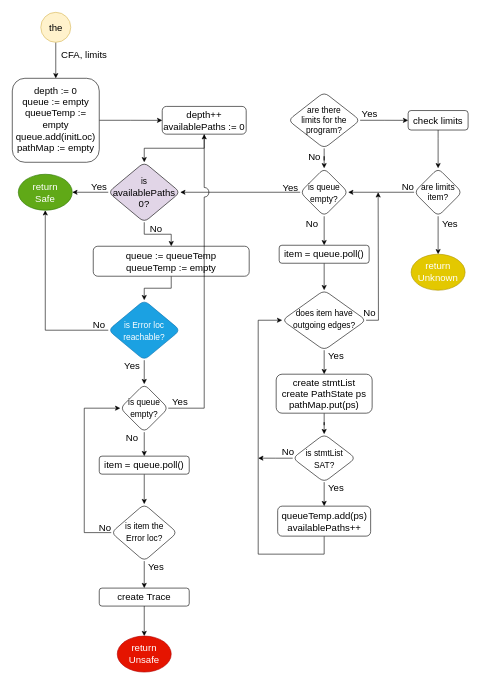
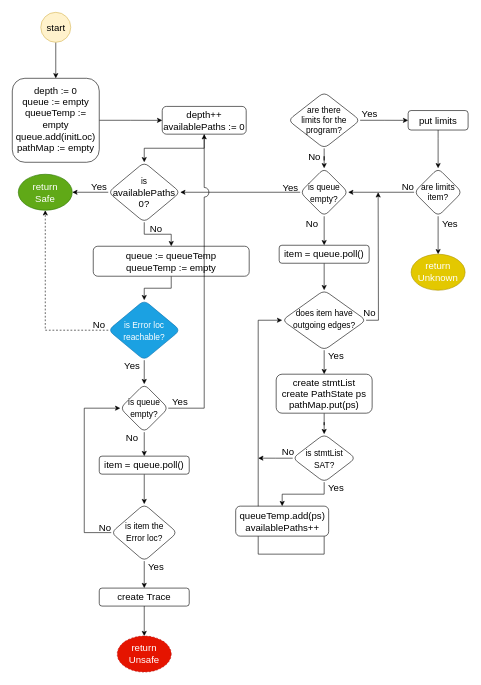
- <mxCell id="69" value="&lt;font style=&quot;font-size: 16px&quot;&gt;the&lt;/font&gt;" style="ellipse;whiteSpace=wrap;html=1;aspect=fixed;fillColor=#fff2cc;strokeColor=#d6b656;" vertex="1" parent="1"><mxGeometry x="67.5" y="20" width="50" height="50" as="geometry" /></mxCell>
+ <mxCell id="69" value="&lt;font style=&quot;font-size: 16px&quot;&gt;start&lt;/font&gt;" style="ellipse;whiteSpace=wrap;html=1;aspect=fixed;fillColor=#fff2cc;strokeColor=#d6b656;" vertex="1" parent="1"><mxGeometry x="67.5" y="20" width="50" height="50" as="geometry" /></mxCell>
- <mxCell id="70" value="&lt;font style=&quot;font-size: 16px&quot;&gt;CFA, limits&lt;br&gt;&lt;/font&gt;" style="text;html=1;strokeColor=none;fillColor=none;align=center;verticalAlign=middle;whiteSpace=wrap;rounded=0;" vertex="1" parent="1"><mxGeometry x="80" y="80" width="120" height="20" as="geometry" /></mxCell>
- <mxCell id="8" value="&lt;font style=&quot;font-size: 16px&quot;&gt;check limits&lt;/font&gt;" style="whiteSpace=wrap;html=1;rounded=1;shadow=0;strokeWidth=1;glass=0;" parent="1" vertex="1"><mxGeometry x="680" y="183.75" width="100" height="32.5" as="geometry" /></mxCell>
+ <mxCell id="8" value="&lt;font style=&quot;font-size: 16px&quot;&gt;put limits&lt;/font&gt;" style="whiteSpace=wrap;html=1;rounded=1;shadow=0;strokeWidth=1;glass=0;" parent="1" vertex="1"><mxGeometry x="680" y="183.75" width="100" height="32.5" as="geometry" /></mxCell>
- <mxCell id="38" value="&lt;span style=&quot;font-size: 14px&quot;&gt;is&lt;br&gt;&lt;/span&gt;availablePaths&lt;br&gt;0?" style="rhombus;whiteSpace=wrap;html=1;rounded=1;shadow=0;glass=0;strokeWidth=1;fillColor=#e1d5e7;fontSize=16;" parent="1" vertex="1"><mxGeometry x="180" y="270" width="120" height="100" as="geometry" /></mxCell>
+ <mxCell id="38" value="&lt;span style=&quot;font-size: 14px&quot;&gt;is&lt;br&gt;&lt;/span&gt;availablePaths&lt;br&gt;0?" style="rhombus;whiteSpace=wrap;html=1;rounded=1;shadow=0;glass=0;strokeWidth=1;fillColor=#FFFFFF;fontSize=16;" parent="1" vertex="1"><mxGeometry x="180" y="270" width="120" height="100" as="geometry" /></mxCell>
- <mxCell id="46" style="edgeStyle=orthogonalEdgeStyle;rounded=0;orthogonalLoop=1;jettySize=auto;html=1;entryX=0.5;entryY=1;entryDx=0;entryDy=0;" edge="1" parent="1" source="47" target="66"><mxGeometry relative="1" as="geometry"><mxPoint x="70" y="338.5" as="targetPoint" /></mxGeometry></mxCell>
+ <mxCell id="46" style="edgeStyle=orthogonalEdgeStyle;rounded=0;orthogonalLoop=1;jettySize=auto;html=1;entryX=0.5;entryY=1;entryDx=0;entryDy=0;dashed=1;" edge="1" parent="1" source="47" target="66"><mxGeometry relative="1" as="geometry"><mxPoint x="70" y="338.5" as="targetPoint" /></mxGeometry></mxCell>
- <mxCell id="30" value="queueTemp.add(ps)&lt;br&gt;availablePaths++" style="whiteSpace=wrap;html=1;rounded=1;shadow=0;fontSize=16;strokeWidth=1;fillColor=#FFFFFF;glass=0;spacingBottom=-4;" parent="1" vertex="1"><mxGeometry x="462.5" y="843.35" width="155" height="50" as="geometry" /></mxCell>
+ <mxCell id="30" value="queueTemp.add(ps)&lt;br&gt;availablePaths++" style="whiteSpace=wrap;html=1;rounded=1;shadow=0;fontSize=16;strokeWidth=1;fillColor=#FFFFFF;glass=0;spacingBottom=-4;" parent="1" vertex="1"><mxGeometry x="392.5" y="843.35" width="155" height="50" as="geometry" /></mxCell>
- <mxCell id="65" value="&lt;font style=&quot;font-size: 16px&quot;&gt;return Unsafe&lt;/font&gt;" style="ellipse;whiteSpace=wrap;html=1;fillColor=#e51400;strokeColor=#B20000;fontColor=#ffffff;" vertex="1" parent="1"><mxGeometry x="195" y="1060" width="90" height="60" as="geometry" /></mxCell>
+ <mxCell id="65" value="&lt;font style=&quot;font-size: 16px&quot;&gt;return Unsafe&lt;/font&gt;" style="ellipse;whiteSpace=wrap;html=1;fillColor=#e51400;strokeColor=#B20000;fontColor=#ffffff;dashed=1;" vertex="1" parent="1"><mxGeometry x="195" y="1060" width="90" height="60" as="geometry" /></mxCell>
